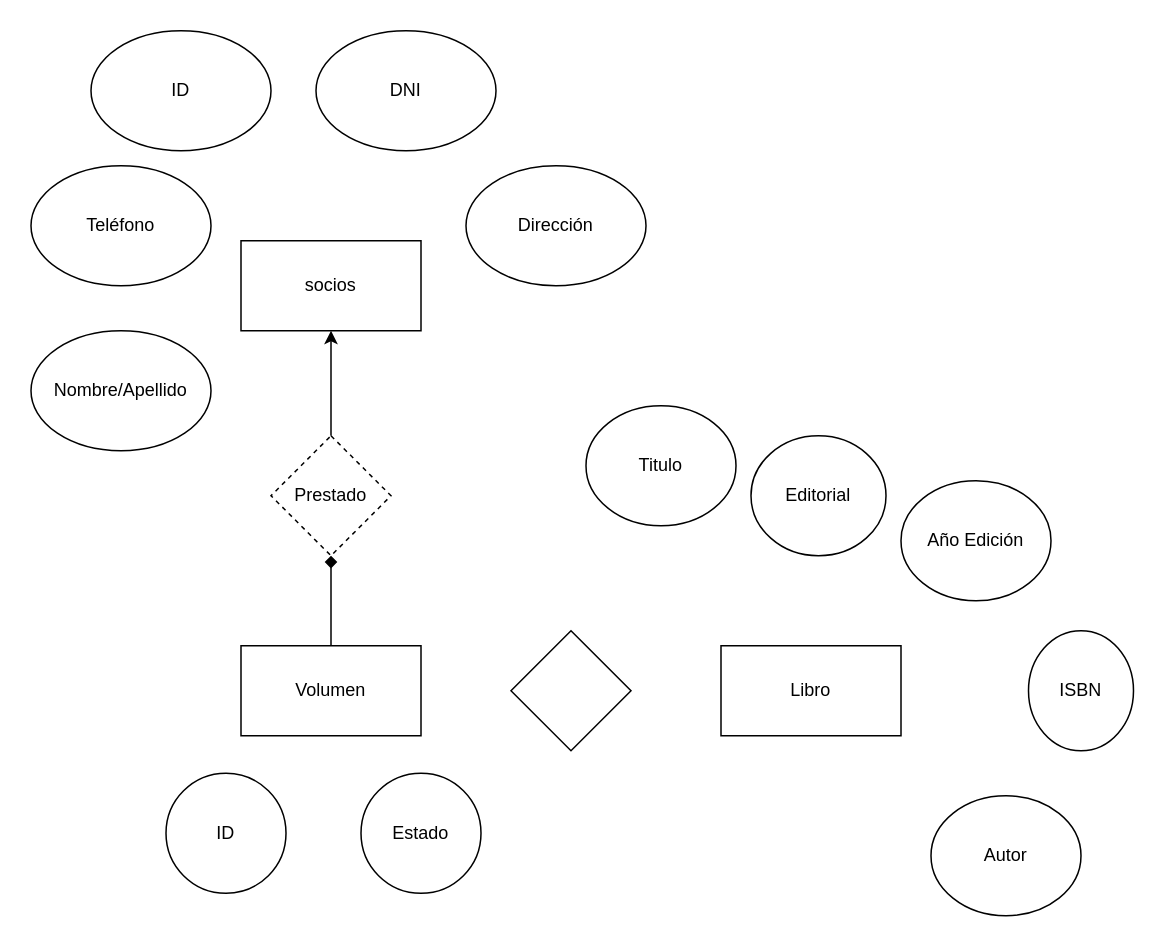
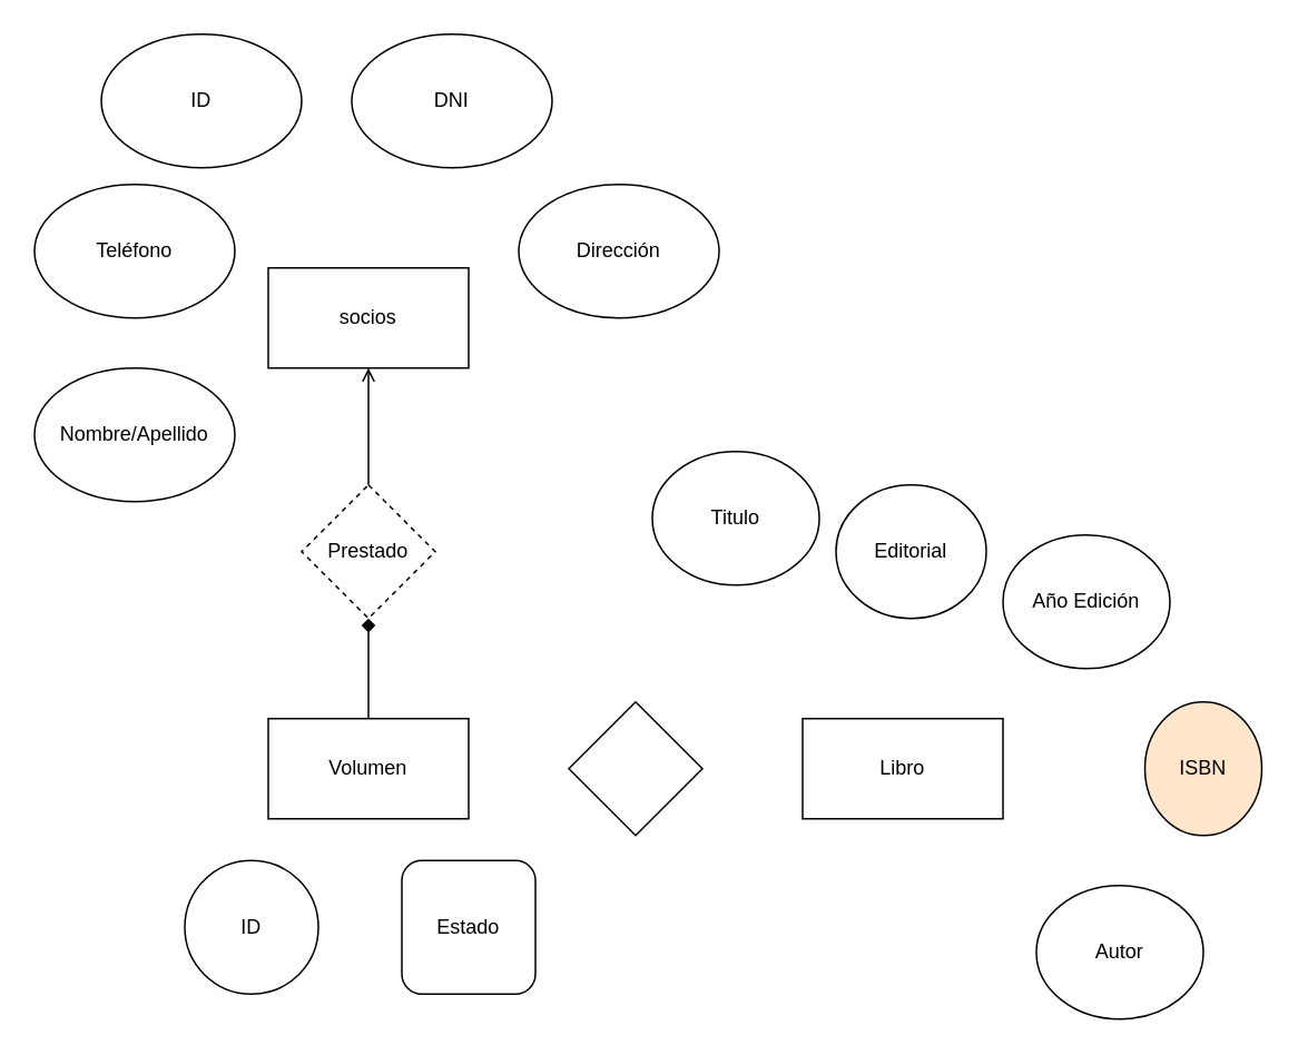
- <mxCell id="18" style="edgeStyle=orthogonalEdgeStyle;rounded=0;orthogonalLoop=1;jettySize=auto;html=1;exitX=0.5;exitY=0;exitDx=0;exitDy=0;entryX=0.5;entryY=1;entryDx=0;entryDy=0;" edge="1" parent="1" source="19" target="2"><mxGeometry relative="1" as="geometry" /></mxCell>
+ <mxCell id="18" style="edgeStyle=orthogonalEdgeStyle;rounded=0;orthogonalLoop=1;jettySize=auto;html=1;exitX=0.5;exitY=0;exitDx=0;exitDy=0;entryX=0.5;entryY=1;entryDx=0;entryDy=0;endArrow=open;" edge="1" parent="1" source="19" target="2"><mxGeometry relative="1" as="geometry" /></mxCell>
- <mxCell id="15" value="ISBN" style="ellipse;whiteSpace=wrap;html=1;" vertex="1" parent="1"><mxGeometry x="685" y="420" width="70" height="80" as="geometry" /></mxCell>
+ <mxCell id="15" value="ISBN" style="ellipse;whiteSpace=wrap;html=1;fillColor=#ffe6cc;" vertex="1" parent="1"><mxGeometry x="685" y="420" width="70" height="80" as="geometry" /></mxCell>
- <mxCell id="17" value="Estado" style="ellipse;whiteSpace=wrap;html=1;" vertex="1" parent="1"><mxGeometry x="240" y="515" width="80" height="80" as="geometry" /></mxCell>
+ <mxCell id="17" value="Estado" style="whiteSpace=wrap;html=1;rounded=1;" vertex="1" parent="1"><mxGeometry x="240" y="515" width="80" height="80" as="geometry" /></mxCell>
